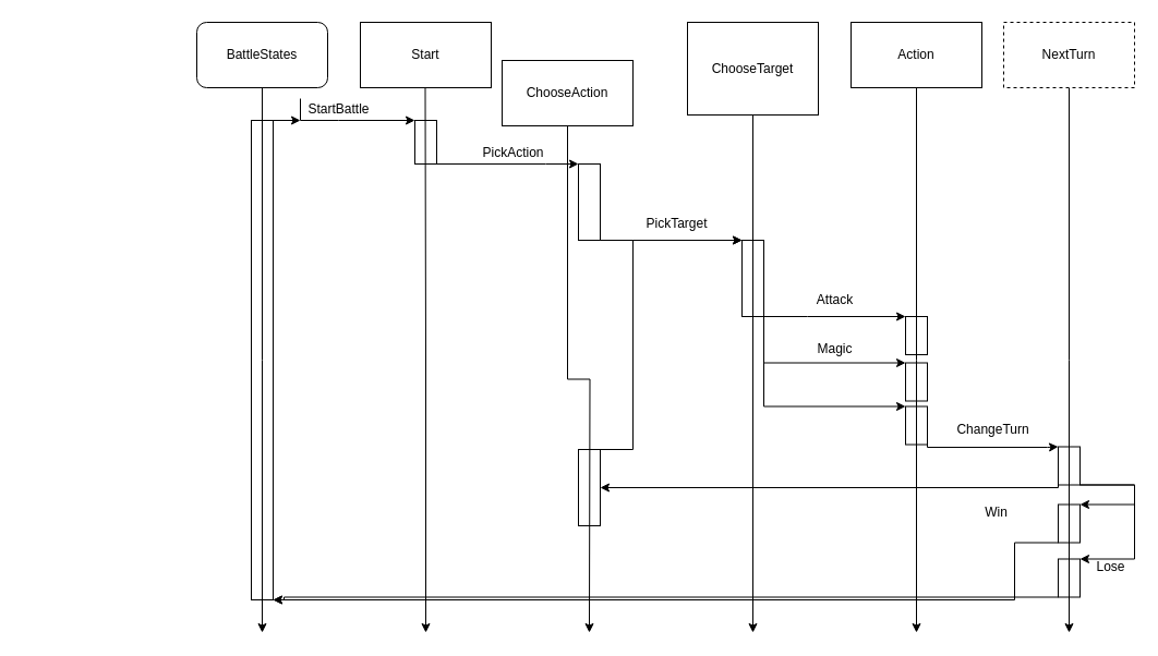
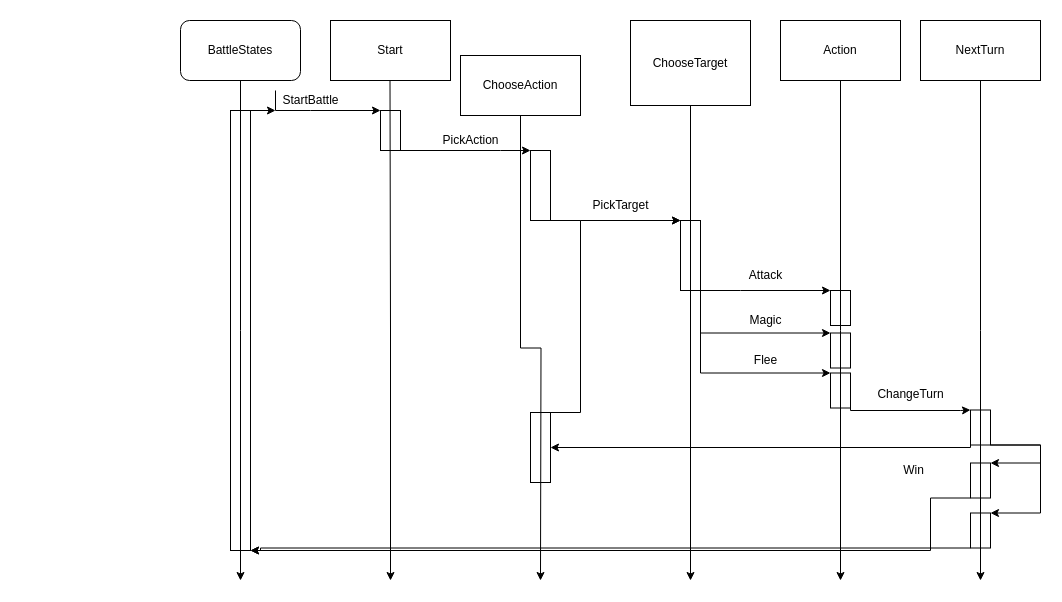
- <mxCell id="32" value="NextTurn" style="rounded=0;whiteSpace=wrap;html=1;dashed=1;" vertex="1" parent="1"><mxGeometry x="920" y="20" width="120" height="60" as="geometry" /></mxCell>
+ <mxCell id="32" value="NextTurn" style="rounded=0;whiteSpace=wrap;html=1;" vertex="1" parent="1"><mxGeometry x="920" y="20" width="120" height="60" as="geometry" /></mxCell>
+ <mxCell id="30" value="Flee" style="text;html=1;align=center;verticalAlign=middle;resizable=0;points=[];autosize=1;" vertex="1" parent="1"><mxGeometry x="745" y="350" width="40" height="20" as="geometry" /></mxCell>
- <mxCell id="47" value="Lose" style="text;html=1;align=center;verticalAlign=middle;resizable=0;points=[];autosize=1;" vertex="1" parent="1"><mxGeometry x="997.5" y="510" width="40" height="20" as="geometry" /></mxCell>
